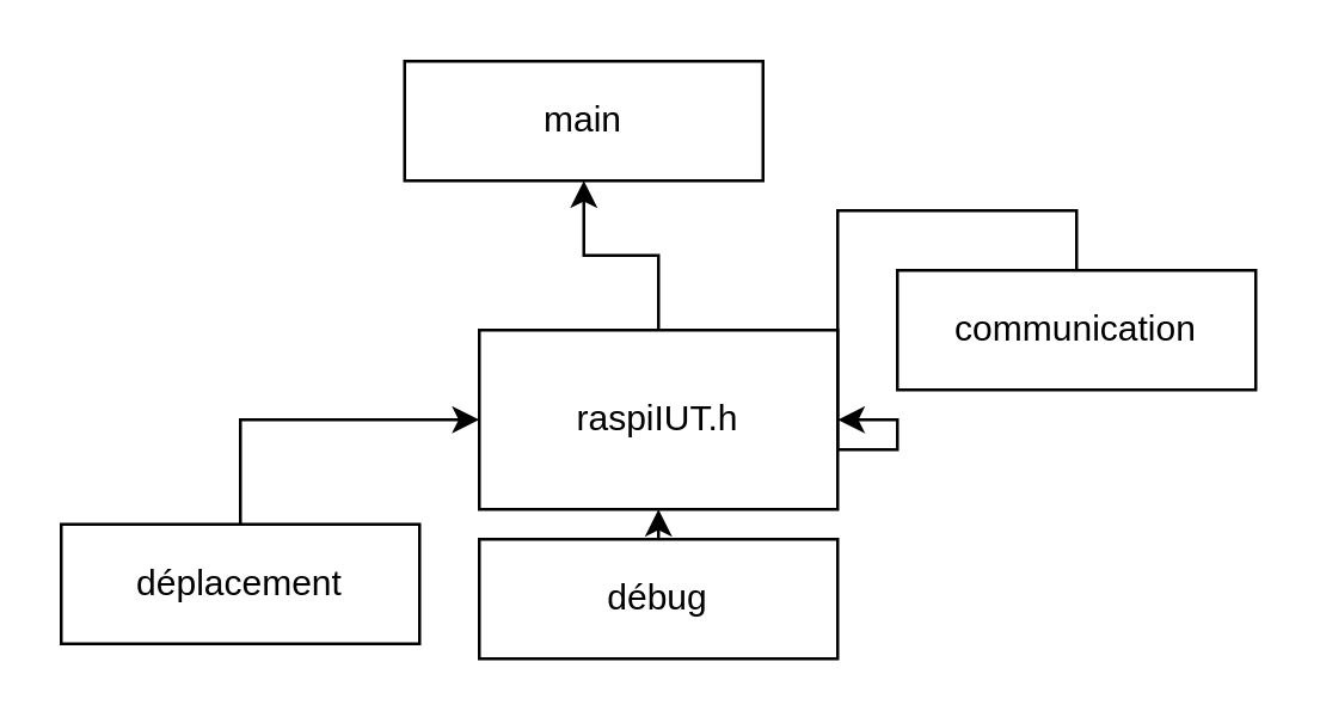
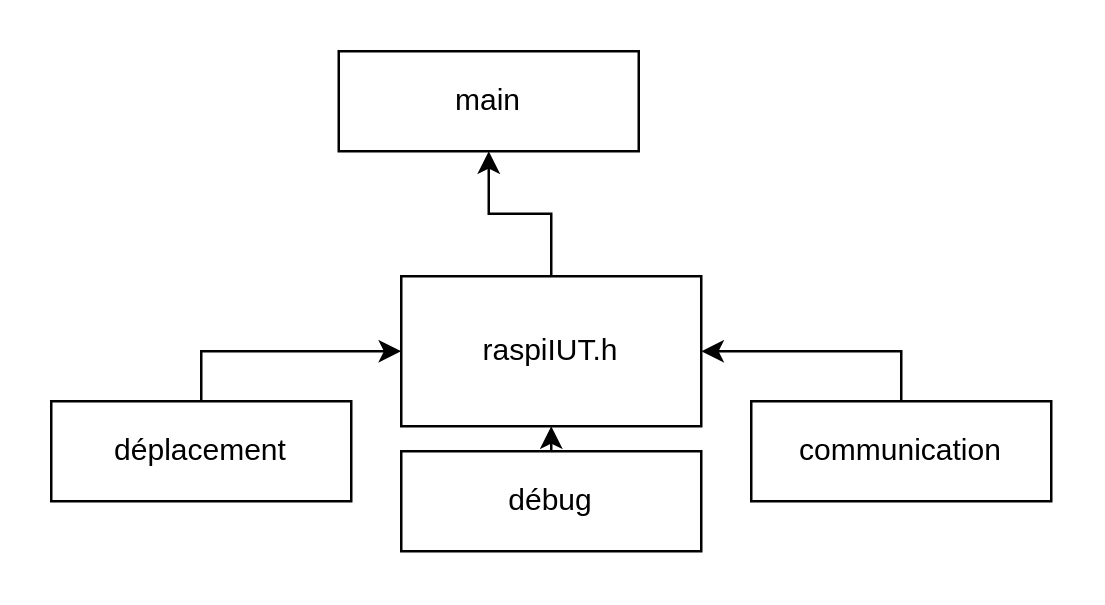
- <mxCell id="8" value="communication" style="rounded=0;whiteSpace=wrap;html=1;" vertex="1" parent="1"><mxGeometry x="300" y="90" width="120" height="40" as="geometry" /></mxCell>
+ <mxCell id="8" value="communication" style="rounded=0;whiteSpace=wrap;html=1;" vertex="1" parent="1"><mxGeometry x="300" y="160" width="120" height="40" as="geometry" /></mxCell>
- <mxCell id="4" value="déplacement" style="rounded=0;whiteSpace=wrap;html=1;" vertex="1" parent="1"><mxGeometry x="20" y="175" width="120" height="40" as="geometry" /></mxCell>
+ <mxCell id="4" value="déplacement" style="rounded=0;whiteSpace=wrap;html=1;" vertex="1" parent="1"><mxGeometry x="20" y="160" width="120" height="40" as="geometry" /></mxCell>
